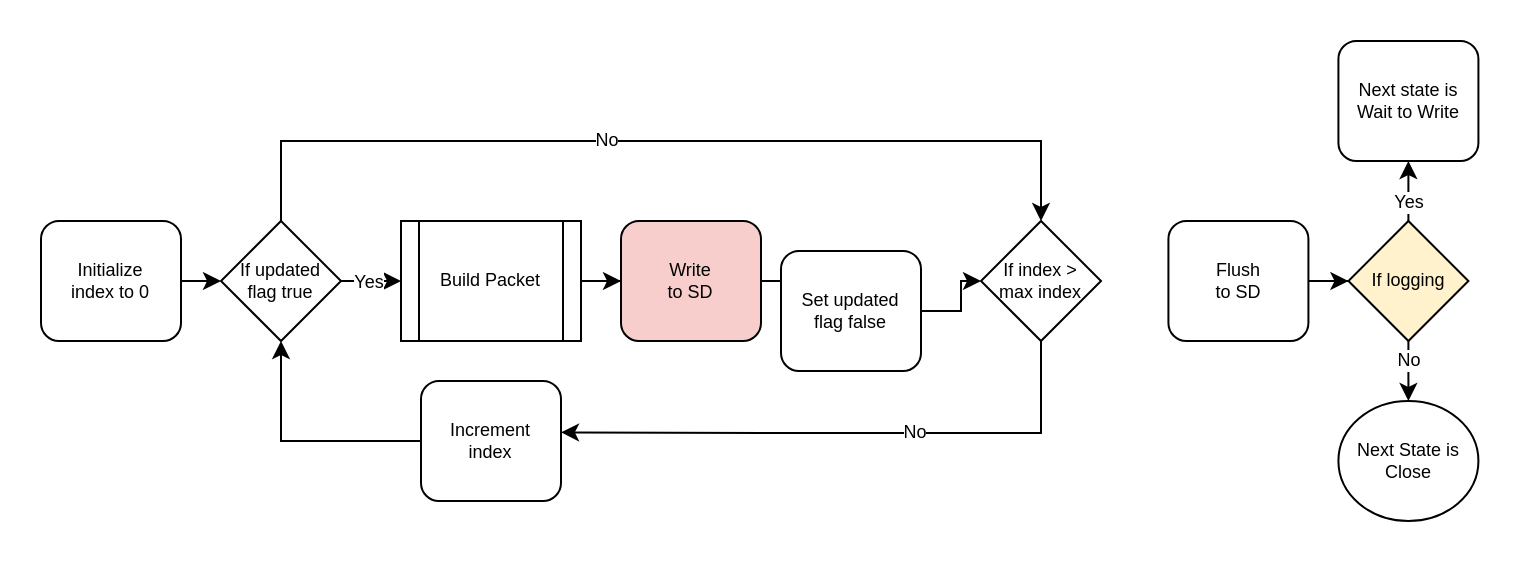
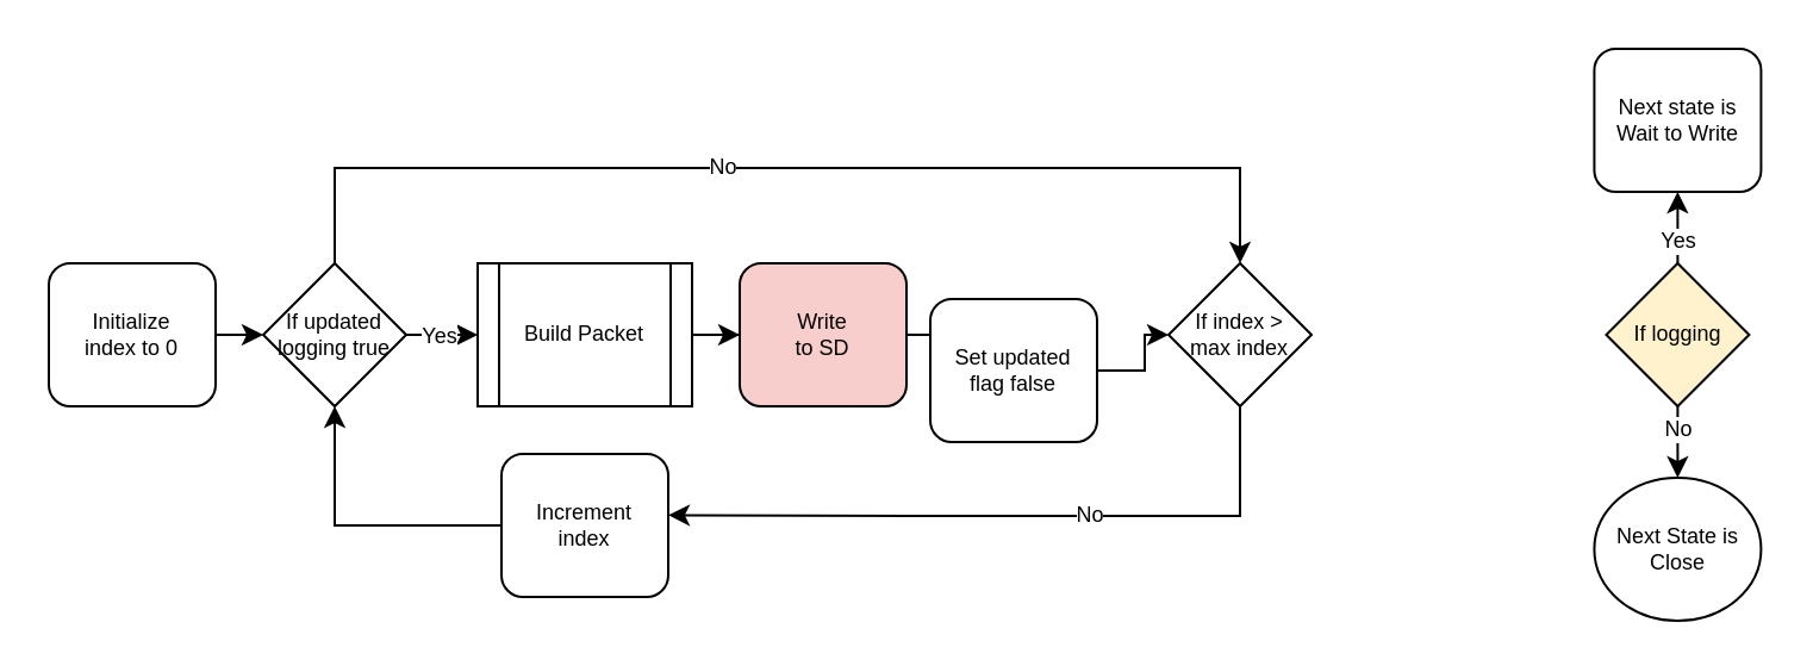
- <mxCell id="28" value="If updated&lt;div&gt;flag true&lt;/div&gt;" style="rhombus;whiteSpace=wrap;html=1;fontSize=9;" vertex="1" parent="1"><mxGeometry x="110" y="110" width="60" height="60" as="geometry" /></mxCell>
+ <mxCell id="28" value="If updated&lt;div&gt;logging true&lt;/div&gt;" style="rhombus;whiteSpace=wrap;html=1;fontSize=9;" vertex="1" parent="1"><mxGeometry x="110" y="110" width="60" height="60" as="geometry" /></mxCell>
- <mxCell id="12" value="Flush&lt;div&gt;to SD&lt;/div&gt;" style="rounded=1;whiteSpace=wrap;html=1;fontSize=9;" vertex="1" parent="1"><mxGeometry x="583.71" y="110" width="70" height="60" as="geometry" /></mxCell>
- <mxCell id="11" value="" style="edgeStyle=orthogonalEdgeStyle;rounded=0;orthogonalLoop=1;jettySize=auto;html=1;fontSize=9;" edge="1" parent="1" source="12" target="17"><mxGeometry relative="1" as="geometry" /></mxCell>
